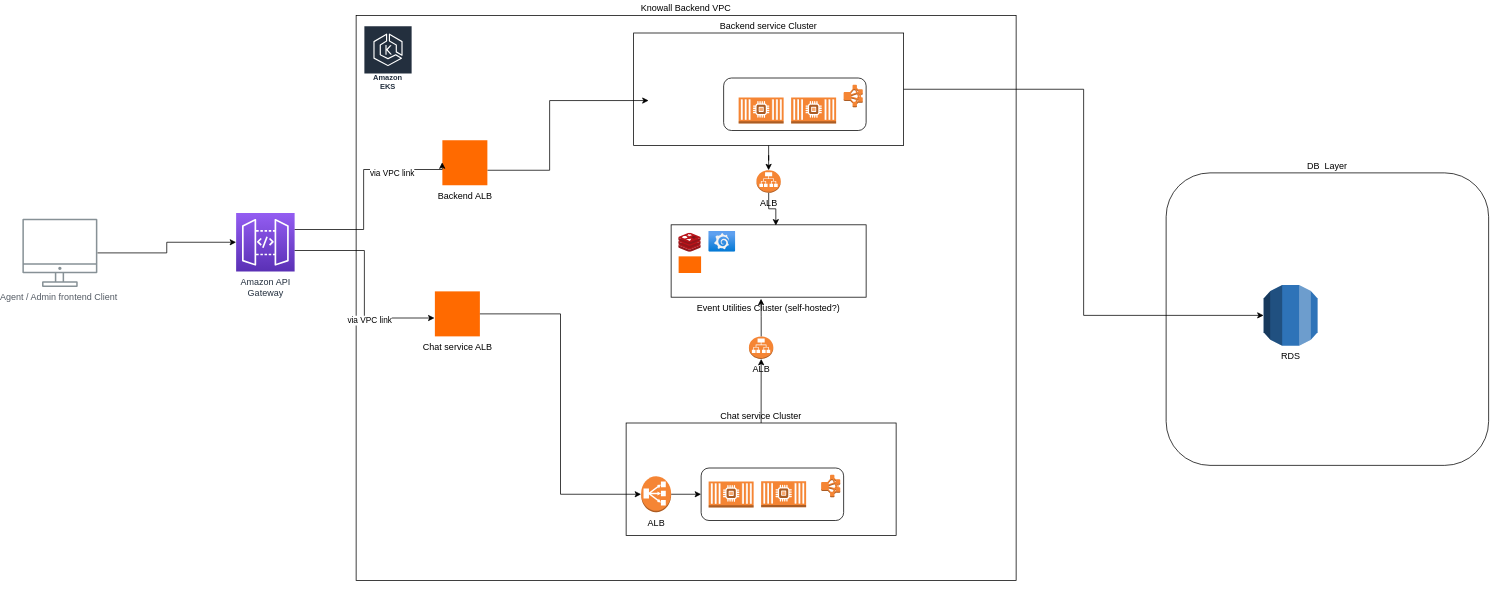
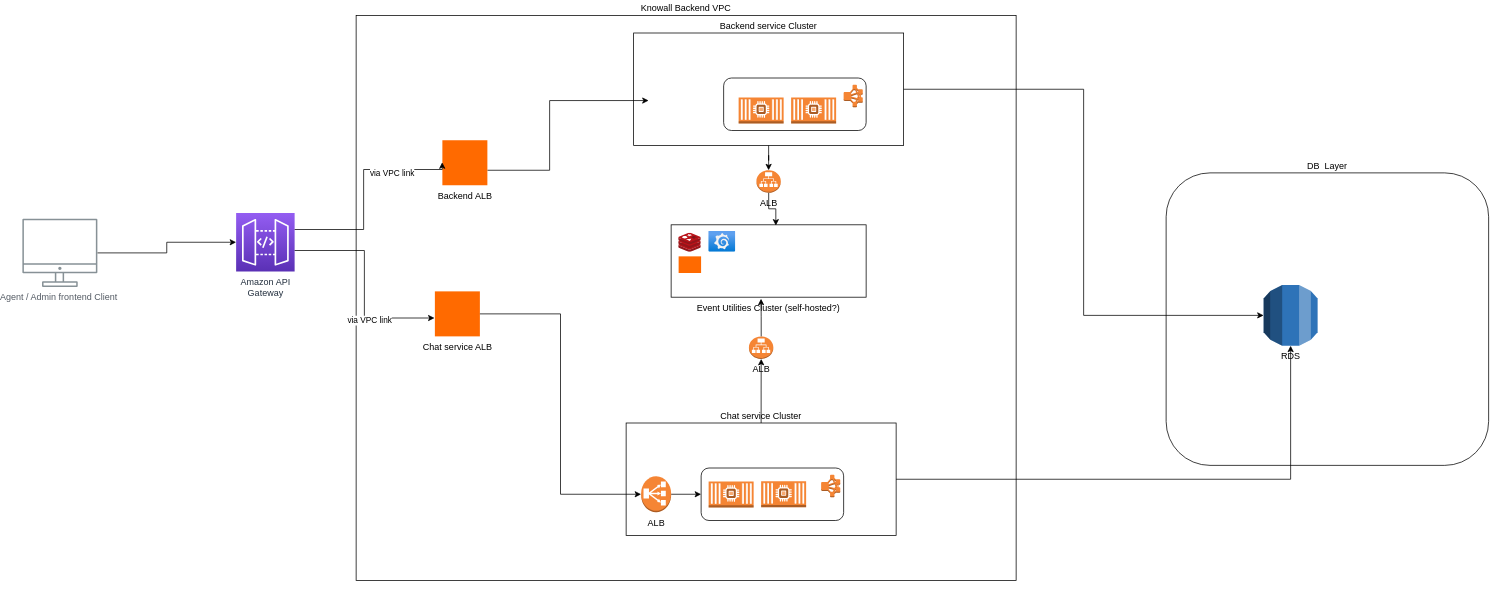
- <mxCell id="8" value="Amazon EKS" style="sketch=0;outlineConnect=0;fontColor=#232F3E;gradientColor=none;strokeColor=#ffffff;fillColor=#232F3E;dashed=0;verticalLabelPosition=middle;verticalAlign=bottom;align=center;html=1;whiteSpace=wrap;fontSize=10;fontStyle=1;spacing=3;shape=mxgraph.aws4.productIcon;prIcon=mxgraph.aws4.eks;" vertex="1" parent="1"><mxGeometry x="475" y="33.5" width="65" height="90" as="geometry" /></mxCell>
+ <mxCell id="44" style="edgeStyle=orthogonalEdgeStyle;rounded=0;orthogonalLoop=1;jettySize=auto;html=1;" edge="1" parent="1" source="17" target="6"><mxGeometry relative="1" as="geometry" /></mxCell>
